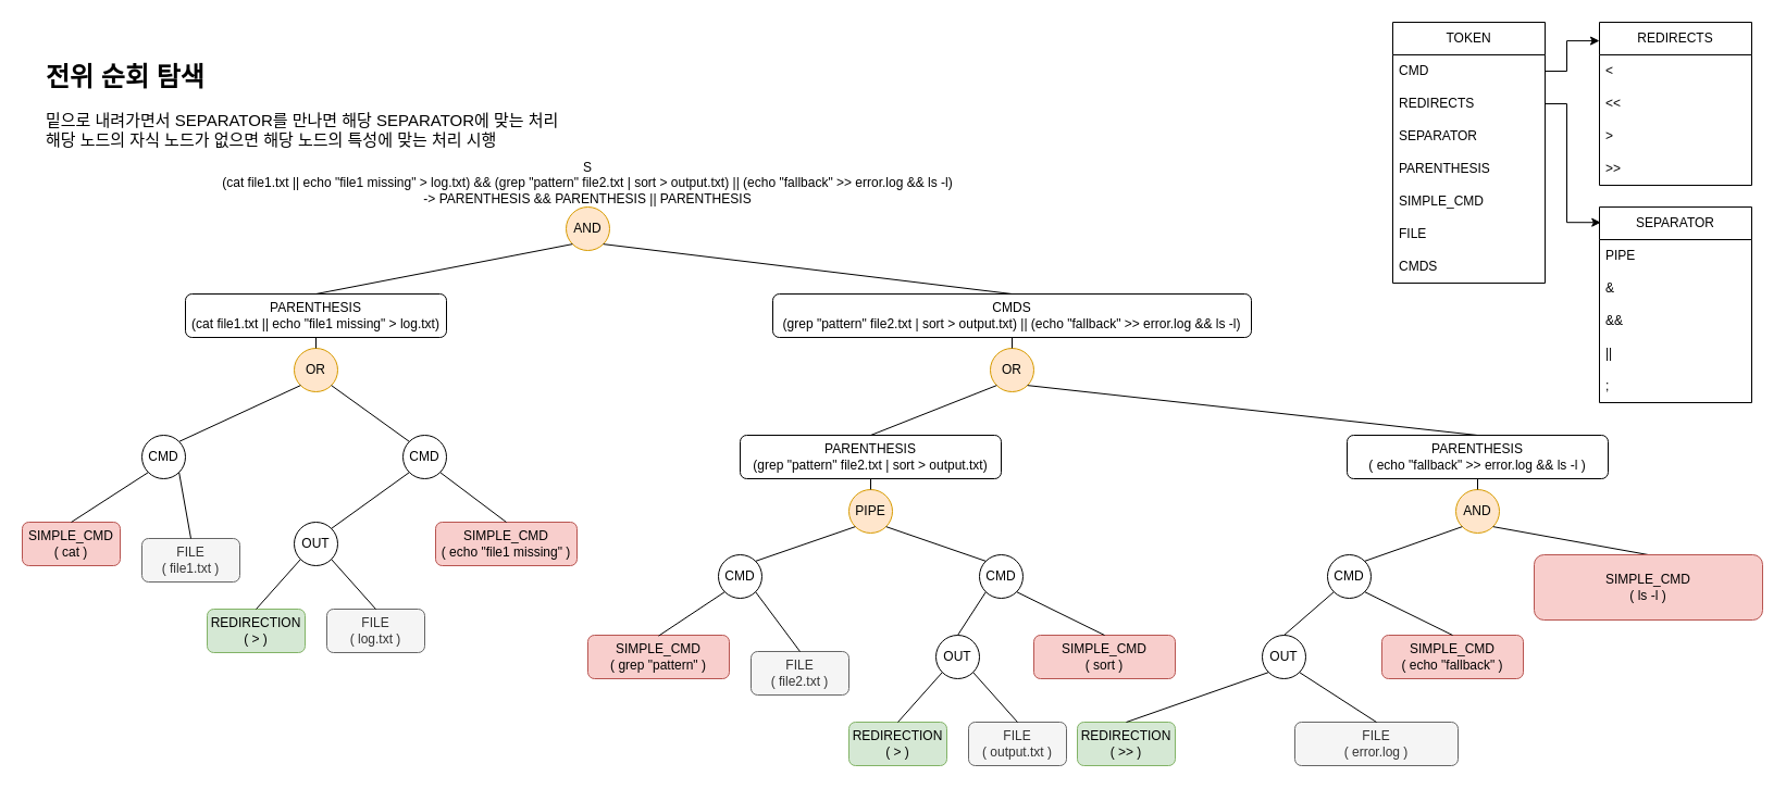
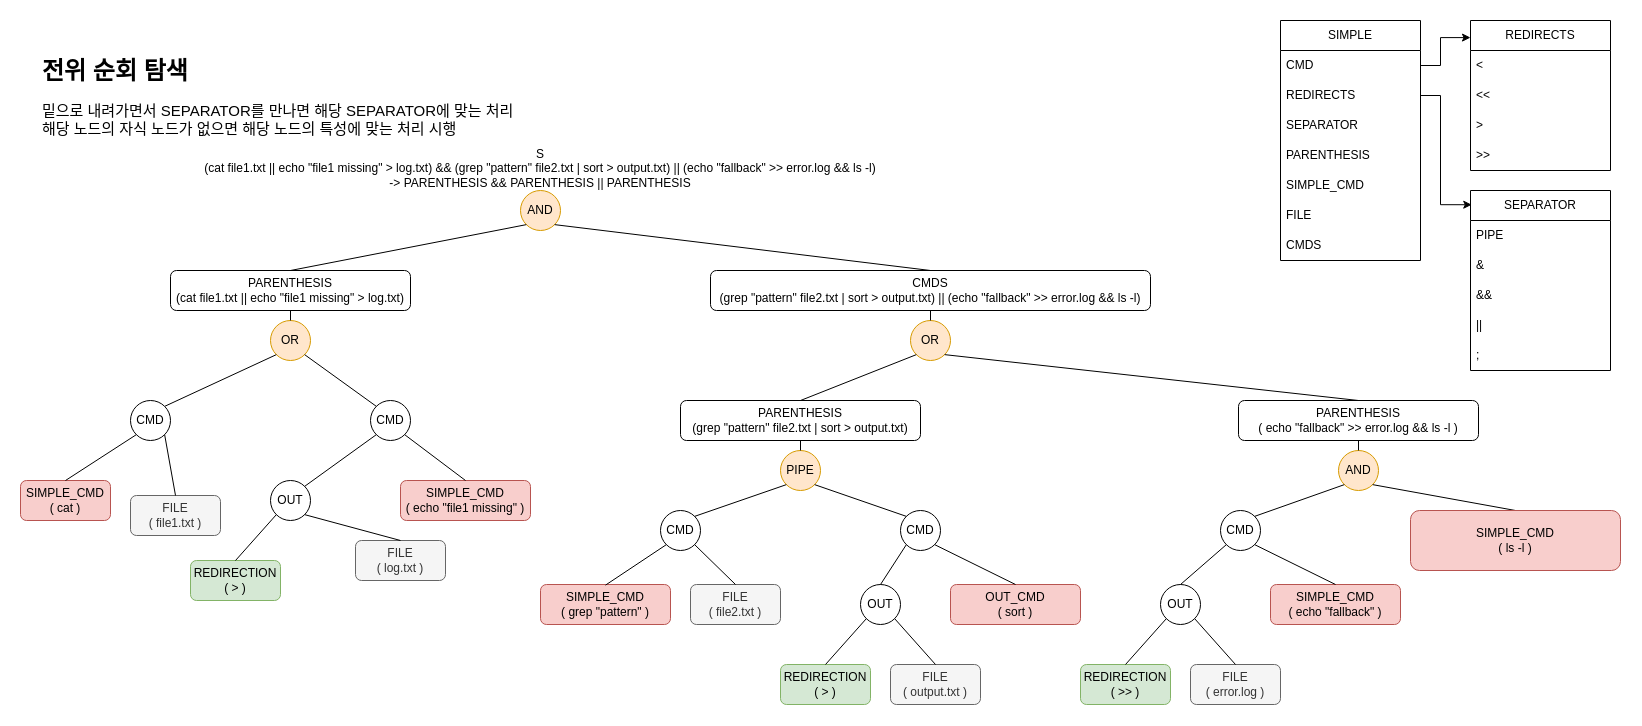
- <mxCell id="3" value="TOKEN" style="swimlane;fontStyle=0;childLayout=stackLayout;horizontal=1;startSize=30;horizontalStack=0;resizeParent=1;resizeParentMax=0;resizeLast=0;collapsible=1;marginBottom=0;whiteSpace=wrap;html=1;" parent="2" vertex="1"><mxGeometry width="140" height="240" as="geometry" /></mxCell>
+ <mxCell id="3" value="SIMPLE" style="swimlane;fontStyle=0;childLayout=stackLayout;horizontal=1;startSize=30;horizontalStack=0;resizeParent=1;resizeParentMax=0;resizeLast=0;collapsible=1;marginBottom=0;whiteSpace=wrap;html=1;" parent="2" vertex="1"><mxGeometry width="140" height="240" as="geometry" /></mxCell>
- <mxCell id="39" value="FILE&lt;br&gt;( log.txt )" style="rounded=1;whiteSpace=wrap;html=1;fillColor=#f5f5f5;strokeColor=#666666;fontColor=#333333;" parent="1" vertex="1"><mxGeometry x="300" y="560" width="90" height="40" as="geometry" /></mxCell>
+ <mxCell id="39" value="FILE&lt;br&gt;( log.txt )" style="rounded=1;whiteSpace=wrap;html=1;fillColor=#f5f5f5;strokeColor=#666666;fontColor=#333333;" parent="1" vertex="1"><mxGeometry x="355" y="540" width="90" height="40" as="geometry" /></mxCell>
- <mxCell id="70" value="SIMPLE_CMD&lt;br&gt;( sort )" style="rounded=1;whiteSpace=wrap;html=1;fillColor=#f8cecc;strokeColor=#b85450;" parent="1" vertex="1"><mxGeometry x="950" y="584" width="130" height="40" as="geometry" /></mxCell>
+ <mxCell id="70" value="OUT_CMD&lt;br&gt;( sort )" style="rounded=1;whiteSpace=wrap;html=1;fillColor=#f8cecc;strokeColor=#b85450;" parent="1" vertex="1"><mxGeometry x="950" y="584" width="130" height="40" as="geometry" /></mxCell>
- <mxCell id="61" value="FILE&lt;br&gt;( file2.txt )" style="rounded=1;whiteSpace=wrap;html=1;fillColor=#f5f5f5;fontColor=#333333;strokeColor=#666666;" parent="1" vertex="1"><mxGeometry x="690" y="599" width="90" height="40" as="geometry" /></mxCell>
+ <mxCell id="61" value="FILE&lt;br&gt;( file2.txt )" style="rounded=1;whiteSpace=wrap;html=1;fillColor=#f5f5f5;fontColor=#333333;strokeColor=#666666;" parent="1" vertex="1"><mxGeometry x="690" y="584" width="90" height="40" as="geometry" /></mxCell>
- <mxCell id="78" value="REDIRECTION&lt;div&gt;( &amp;gt;&amp;gt; )&lt;/div&gt;" style="rounded=1;whiteSpace=wrap;html=1;fillColor=#d5e8d4;strokeColor=#82b366;" parent="1" vertex="1"><mxGeometry x="990" y="664" width="90" height="40" as="geometry" /></mxCell>
+ <mxCell id="78" value="REDIRECTION&lt;div&gt;( &amp;gt;&amp;gt; )&lt;/div&gt;" style="rounded=1;whiteSpace=wrap;html=1;fillColor=#d5e8d4;strokeColor=#82b366;" parent="1" vertex="1"><mxGeometry x="1080" y="664" width="90" height="40" as="geometry" /></mxCell>
- <mxCell id="79" value="FILE&lt;br&gt;( error.log )" style="rounded=1;whiteSpace=wrap;html=1;fillColor=#f5f5f5;fontColor=#333333;strokeColor=#666666;" parent="1" vertex="1"><mxGeometry x="1190" y="664" width="150" height="40" as="geometry" /></mxCell>
+ <mxCell id="79" value="FILE&lt;br&gt;( error.log )" style="rounded=1;whiteSpace=wrap;html=1;fillColor=#f5f5f5;fontColor=#333333;strokeColor=#666666;" parent="1" vertex="1"><mxGeometry x="1190" y="664" width="90" height="40" as="geometry" /></mxCell>
